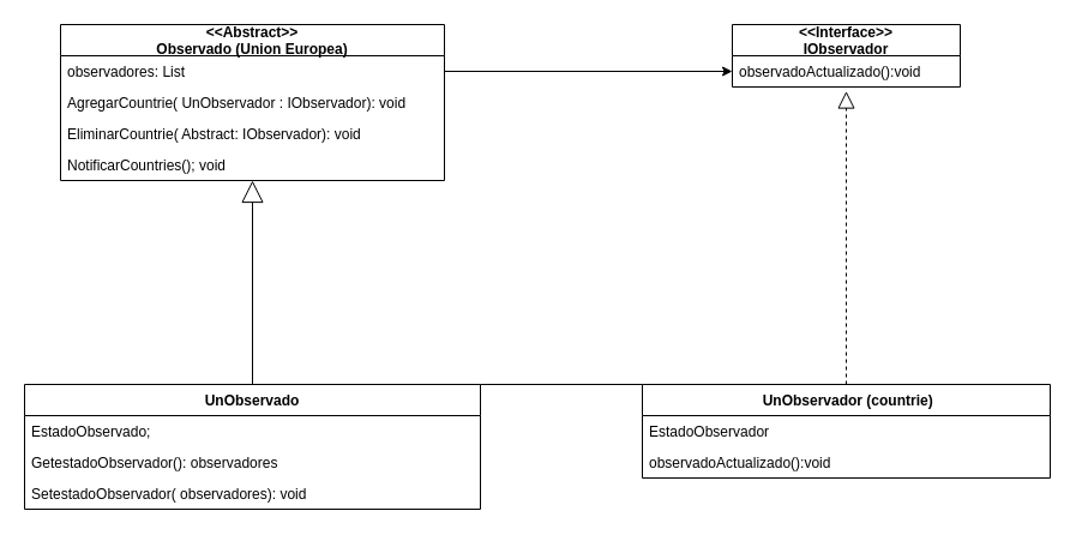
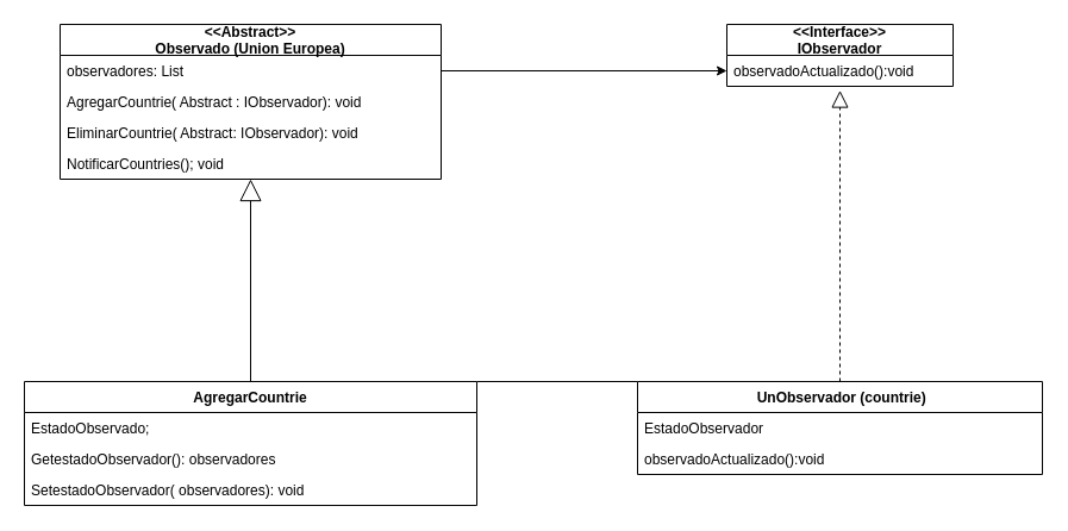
- <mxCell id="7" value="AgregarCountrie( UnObservador : IObservador): void" style="text;strokeColor=none;fillColor=none;align=left;verticalAlign=top;spacingLeft=4;spacingRight=4;overflow=hidden;rotatable=0;points=[[0,0.5],[1,0.5]];portConstraint=eastwest;" vertex="1" parent="5"><mxGeometry y="52" width="320" height="26" as="geometry" /></mxCell>
+ <mxCell id="7" value="AgregarCountrie( Abstract : IObservador): void" style="text;strokeColor=none;fillColor=none;align=left;verticalAlign=top;spacingLeft=4;spacingRight=4;overflow=hidden;rotatable=0;points=[[0,0.5],[1,0.5]];portConstraint=eastwest;" vertex="1" parent="5"><mxGeometry y="52" width="320" height="26" as="geometry" /></mxCell>
- <mxCell id="14" value="UnObservado" style="swimlane;fontStyle=1;childLayout=stackLayout;horizontal=1;startSize=26;fillColor=none;horizontalStack=0;resizeParent=1;resizeParentMax=0;resizeLast=0;collapsible=1;marginBottom=0;" vertex="1" parent="1"><mxGeometry x="20" y="320" width="380" height="104" as="geometry" /></mxCell>
+ <mxCell id="14" value="AgregarCountrie" style="swimlane;fontStyle=1;childLayout=stackLayout;horizontal=1;startSize=26;fillColor=none;horizontalStack=0;resizeParent=1;resizeParentMax=0;resizeLast=0;collapsible=1;marginBottom=0;" vertex="1" parent="1"><mxGeometry x="20" y="320" width="380" height="104" as="geometry" /></mxCell>
